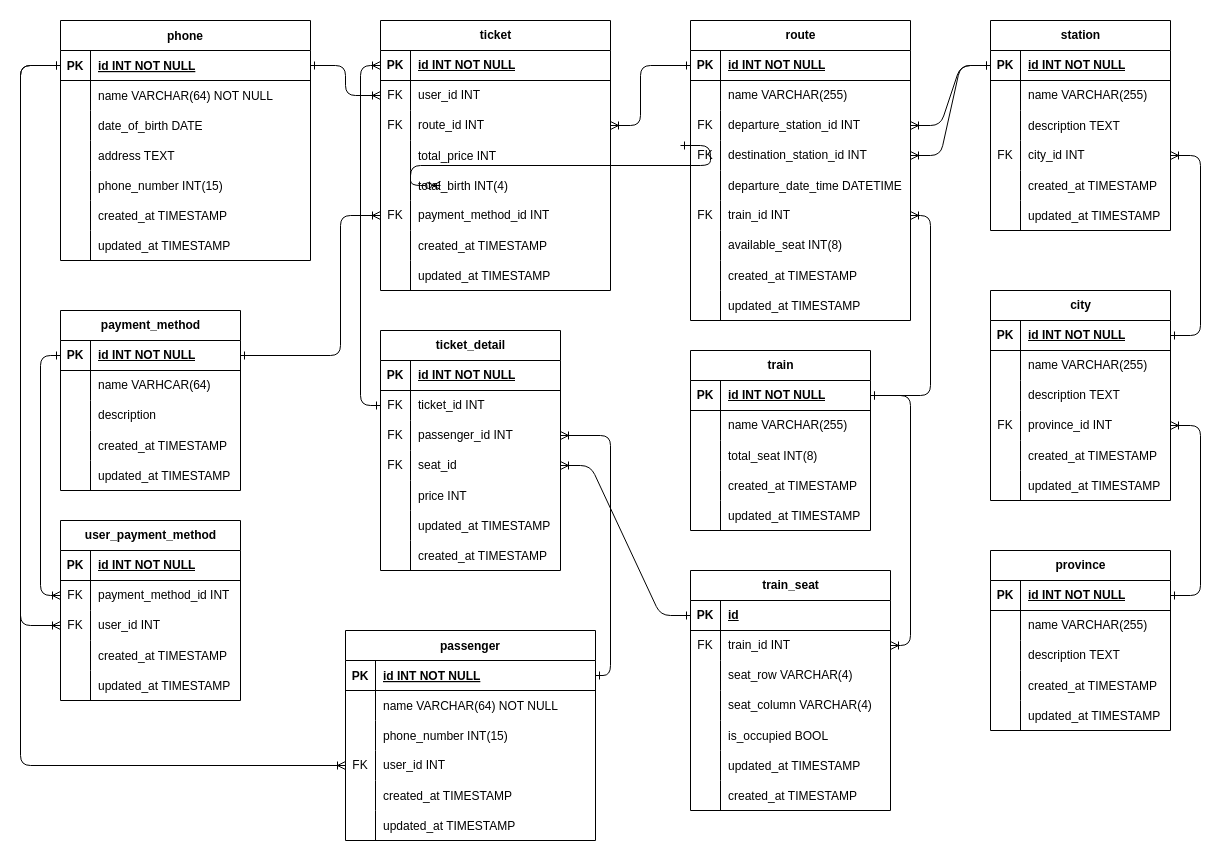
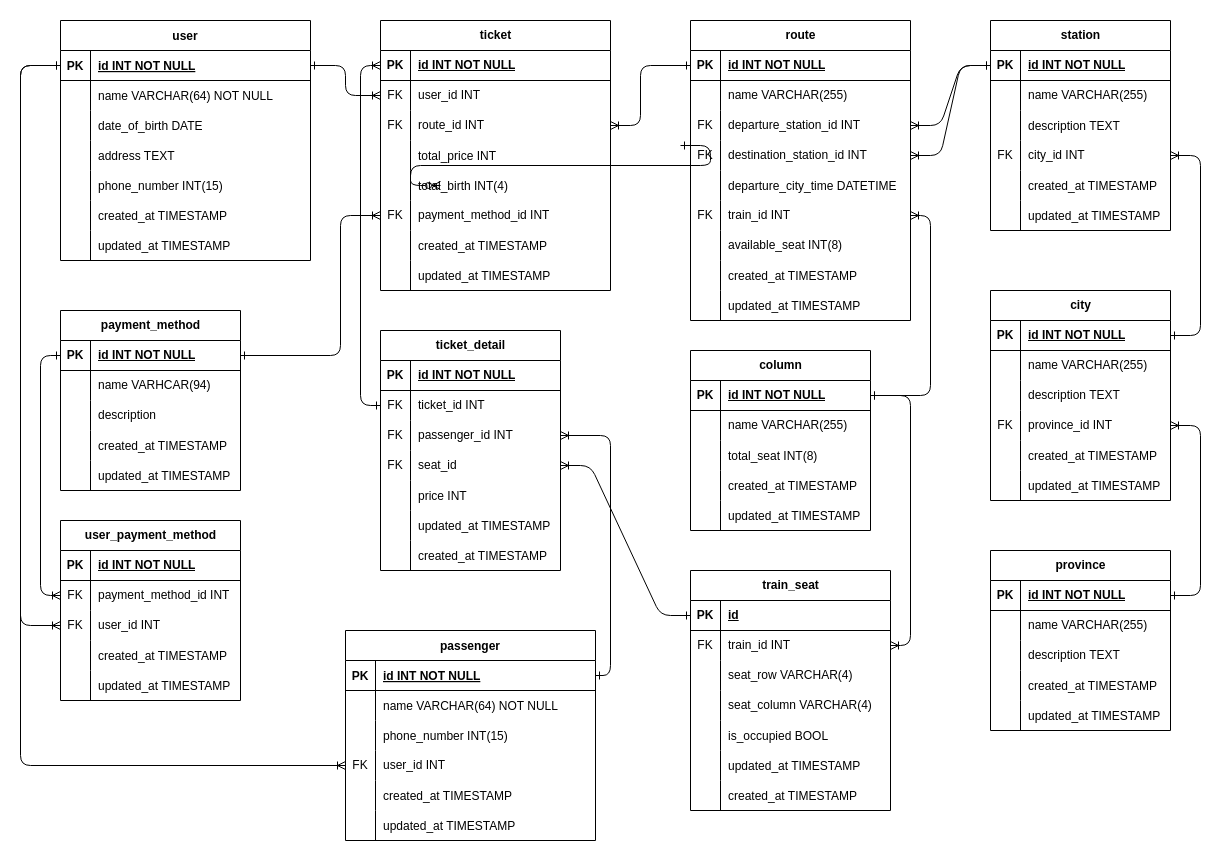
- <mxCell id="4" value="phone" style="shape=table;startSize=30;container=1;collapsible=1;childLayout=tableLayout;fixedRows=1;rowLines=0;fontStyle=1;align=center;resizeLast=1;" parent="1" vertex="1"><mxGeometry x="60" y="20" width="250" height="240" as="geometry" /></mxCell>
+ <mxCell id="4" value="user" style="shape=table;startSize=30;container=1;collapsible=1;childLayout=tableLayout;fixedRows=1;rowLines=0;fontStyle=1;align=center;resizeLast=1;" parent="1" vertex="1"><mxGeometry x="60" y="20" width="250" height="240" as="geometry" /></mxCell>
- <mxCell id="194" value="departure_date_time DATETIME" style="shape=partialRectangle;connectable=0;fillColor=none;top=0;left=0;bottom=0;right=0;align=left;spacingLeft=6;overflow=hidden;" vertex="1" parent="192"><mxGeometry x="30" width="190.0" height="30" as="geometry"><mxRectangle width="190.0" height="30" as="alternateBounds" /></mxGeometry></mxCell>
+ <mxCell id="194" value="departure_city_time DATETIME" style="shape=partialRectangle;connectable=0;fillColor=none;top=0;left=0;bottom=0;right=0;align=left;spacingLeft=6;overflow=hidden;" vertex="1" parent="192"><mxGeometry x="30" width="190.0" height="30" as="geometry"><mxRectangle width="190.0" height="30" as="alternateBounds" /></mxGeometry></mxCell>
- <mxCell id="163" value="train" style="shape=table;startSize=30;container=1;collapsible=1;childLayout=tableLayout;fixedRows=1;rowLines=0;fontStyle=1;align=center;resizeLast=1;html=1;" vertex="1" parent="1"><mxGeometry x="690" y="350" width="180" height="180" as="geometry" /></mxCell>
+ <mxCell id="163" value="column" style="shape=table;startSize=30;container=1;collapsible=1;childLayout=tableLayout;fixedRows=1;rowLines=0;fontStyle=1;align=center;resizeLast=1;html=1;" vertex="1" parent="1"><mxGeometry x="690" y="350" width="180" height="180" as="geometry" /></mxCell>
- <mxCell id="135" value="name VARHCAR(64)" style="shape=partialRectangle;connectable=0;fillColor=none;top=0;left=0;bottom=0;right=0;align=left;spacingLeft=6;overflow=hidden;whiteSpace=wrap;html=1;" vertex="1" parent="133"><mxGeometry x="30" width="150" height="30" as="geometry"><mxRectangle width="150" height="30" as="alternateBounds" /></mxGeometry></mxCell>
+ <mxCell id="135" value="name VARHCAR(94)" style="shape=partialRectangle;connectable=0;fillColor=none;top=0;left=0;bottom=0;right=0;align=left;spacingLeft=6;overflow=hidden;whiteSpace=wrap;html=1;" vertex="1" parent="133"><mxGeometry x="30" width="150" height="30" as="geometry"><mxRectangle width="150" height="30" as="alternateBounds" /></mxGeometry></mxCell>
